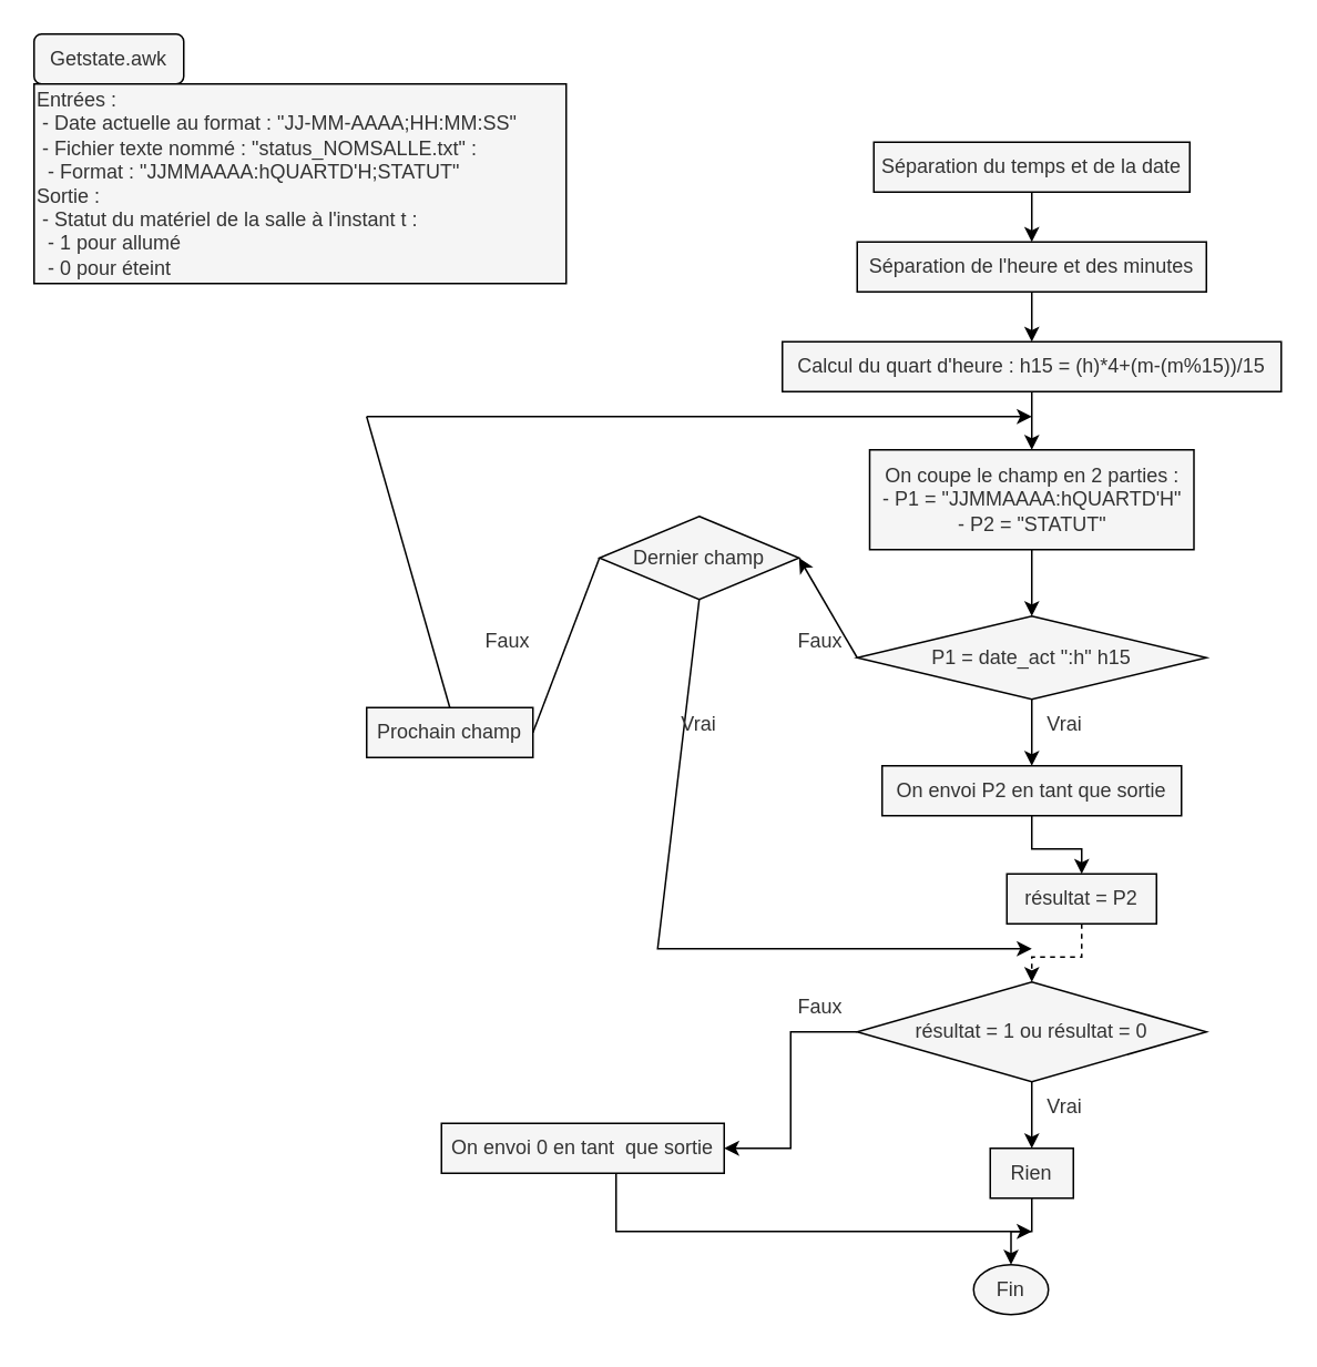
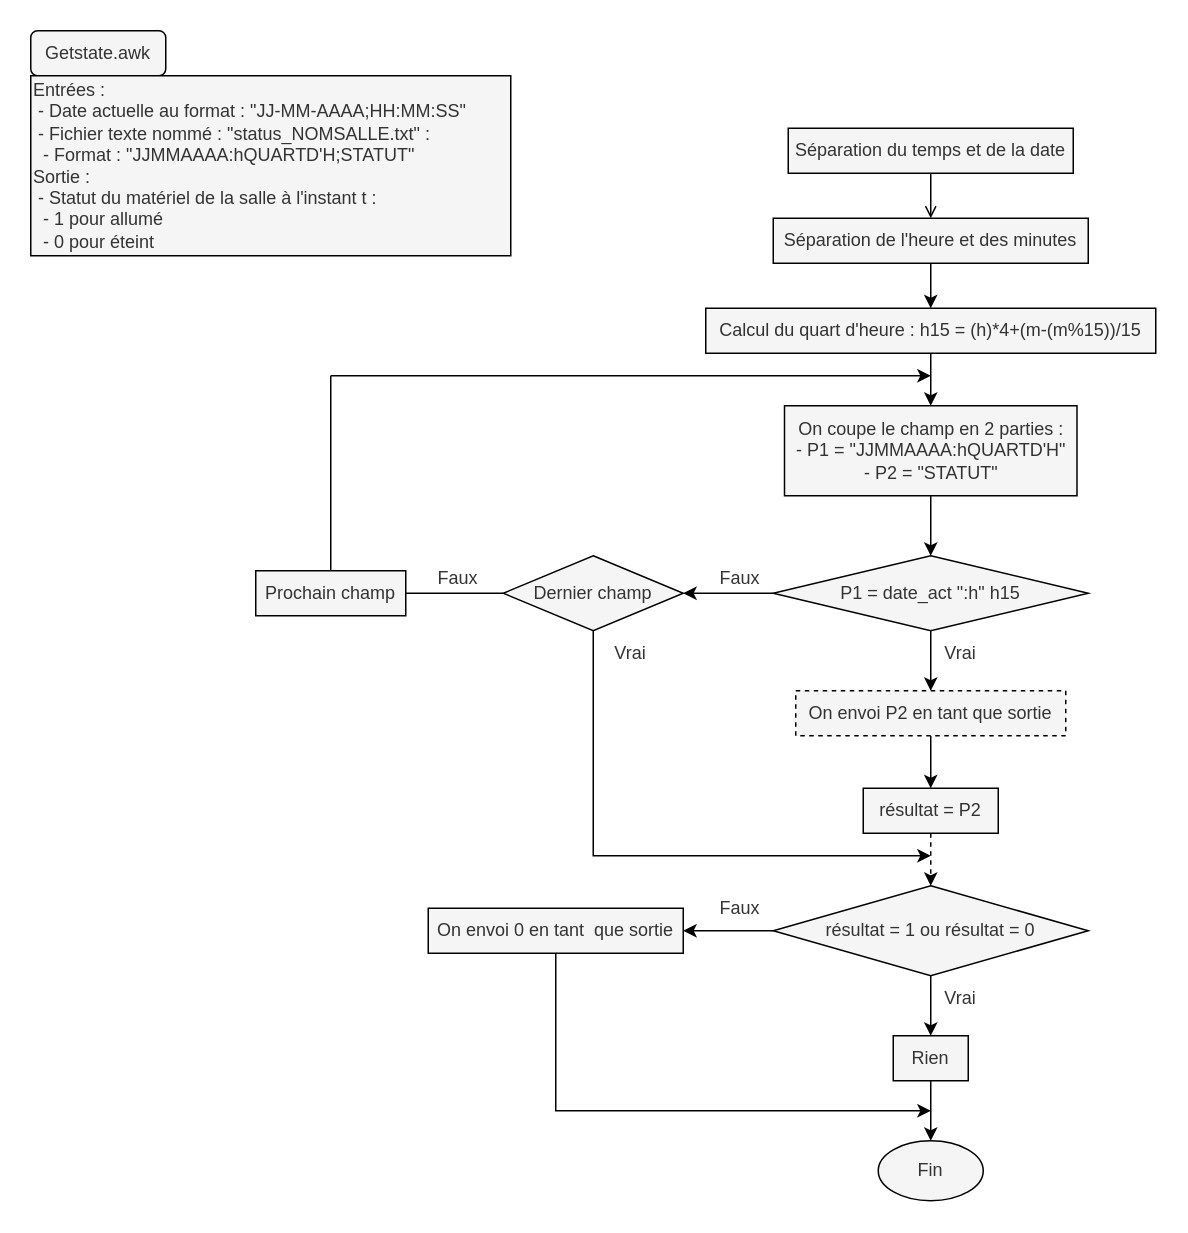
- <mxCell id="4" style="edgeStyle=orthogonalEdgeStyle;rounded=0;orthogonalLoop=1;jettySize=auto;html=1;exitX=0.5;exitY=1;exitDx=0;exitDy=0;entryX=0.5;entryY=0;entryDx=0;entryDy=0;fontColor=#000000;labelBackgroundColor=none;fillColor=#f5f5f5;strokeColor=#000000;" edge="1" parent="1" source="5" target="7"><mxGeometry relative="1" as="geometry" /></mxCell>
+ <mxCell id="4" style="edgeStyle=orthogonalEdgeStyle;rounded=0;orthogonalLoop=1;jettySize=auto;html=1;exitX=0.5;exitY=1;exitDx=0;exitDy=0;entryX=0.5;entryY=0;entryDx=0;entryDy=0;fontColor=#000000;labelBackgroundColor=none;fillColor=#f5f5f5;strokeColor=#000000;endArrow=open;" edge="1" parent="1" source="5" target="7"><mxGeometry relative="1" as="geometry" /></mxCell>
- <mxCell id="23" value="Dernier champ" style="rhombus;whiteSpace=wrap;html=1;labelBackgroundColor=none;fillColor=#f5f5f5;strokeColor=#000000;fontColor=#333333;" vertex="1" parent="1"><mxGeometry x="360" y="310" width="120" height="50" as="geometry" /></mxCell>
+ <mxCell id="23" value="Dernier champ" style="rhombus;whiteSpace=wrap;html=1;labelBackgroundColor=none;fillColor=#f5f5f5;strokeColor=#000000;fontColor=#333333;" vertex="1" parent="1"><mxGeometry x="335" y="370" width="120" height="50" as="geometry" /></mxCell>
- <mxCell id="15" value="Prochain champ" style="rounded=0;whiteSpace=wrap;html=1;labelBackgroundColor=none;fillColor=#f5f5f5;strokeColor=#000000;fontColor=#333333;" vertex="1" parent="1"><mxGeometry x="220" y="425" width="100" height="30" as="geometry" /></mxCell>
+ <mxCell id="15" value="Prochain champ" style="rounded=0;whiteSpace=wrap;html=1;labelBackgroundColor=none;fillColor=#f5f5f5;strokeColor=#000000;fontColor=#333333;" vertex="1" parent="1"><mxGeometry x="170" y="380" width="100" height="30" as="geometry" /></mxCell>
- <mxCell id="19" value="On envoi P2 en tant que sortie" style="rounded=0;whiteSpace=wrap;html=1;labelBackgroundColor=none;fillColor=#f5f5f5;strokeColor=#000000;fontColor=#333333;" vertex="1" parent="1"><mxGeometry x="530" y="460" width="180" height="30" as="geometry" /></mxCell>
+ <mxCell id="19" value="On envoi P2 en tant que sortie" style="rounded=0;whiteSpace=wrap;html=1;labelBackgroundColor=none;fillColor=#f5f5f5;strokeColor=#000000;fontColor=#333333;dashed=1;" vertex="1" parent="1"><mxGeometry x="530" y="460" width="180" height="30" as="geometry" /></mxCell>
- <mxCell id="22" value="résultat = P2" style="rounded=0;whiteSpace=wrap;html=1;labelBackgroundColor=none;fillColor=#f5f5f5;strokeColor=#000000;fontColor=#333333;" vertex="1" parent="1"><mxGeometry x="605" y="525" width="90" height="30" as="geometry" /></mxCell>
+ <mxCell id="22" value="résultat = P2" style="rounded=0;whiteSpace=wrap;html=1;labelBackgroundColor=none;fillColor=#f5f5f5;strokeColor=#000000;fontColor=#333333;" vertex="1" parent="1"><mxGeometry x="575" y="525" width="90" height="30" as="geometry" /></mxCell>
- <mxCell id="35" value="On envoi 0 en tant&amp;nbsp; que sortie" style="rounded=0;whiteSpace=wrap;html=1;labelBackgroundColor=none;fillColor=#f5f5f5;strokeColor=#000000;fontColor=#333333;" vertex="1" parent="1"><mxGeometry x="265" y="675" width="170" height="30" as="geometry" /></mxCell>
+ <mxCell id="35" value="On envoi 0 en tant&amp;nbsp; que sortie" style="rounded=0;whiteSpace=wrap;html=1;labelBackgroundColor=none;fillColor=#f5f5f5;strokeColor=#000000;fontColor=#333333;" vertex="1" parent="1"><mxGeometry x="285" y="605" width="170" height="30" as="geometry" /></mxCell>
- <mxCell id="38" value="Fin" style="ellipse;whiteSpace=wrap;html=1;labelBackgroundColor=none;fillColor=#f5f5f5;strokeColor=#000000;fontColor=#333333;" vertex="1" parent="1"><mxGeometry x="585" y="760" width="45" height="30" as="geometry" /></mxCell>
+ <mxCell id="38" value="Fin" style="ellipse;whiteSpace=wrap;html=1;labelBackgroundColor=none;fillColor=#f5f5f5;strokeColor=#000000;fontColor=#333333;" vertex="1" parent="1"><mxGeometry x="585" y="760" width="70" height="40" as="geometry" /></mxCell>
